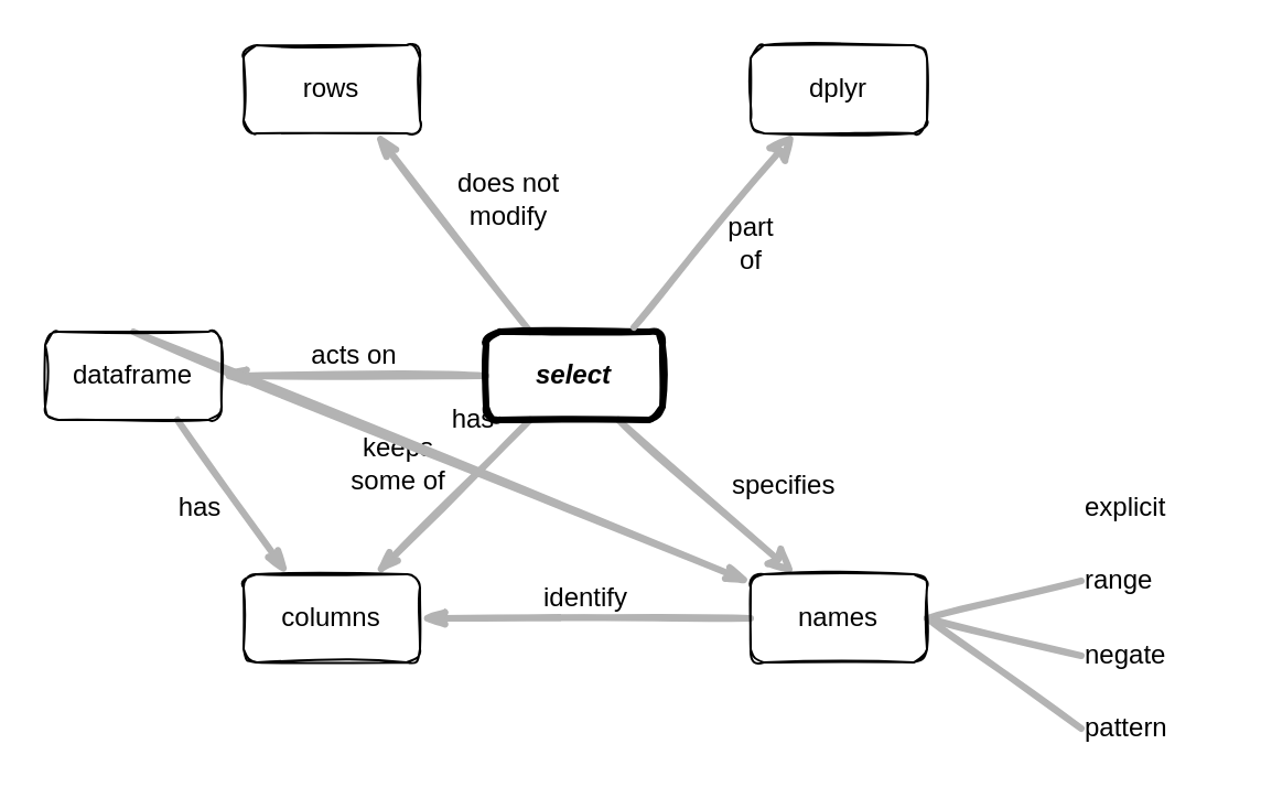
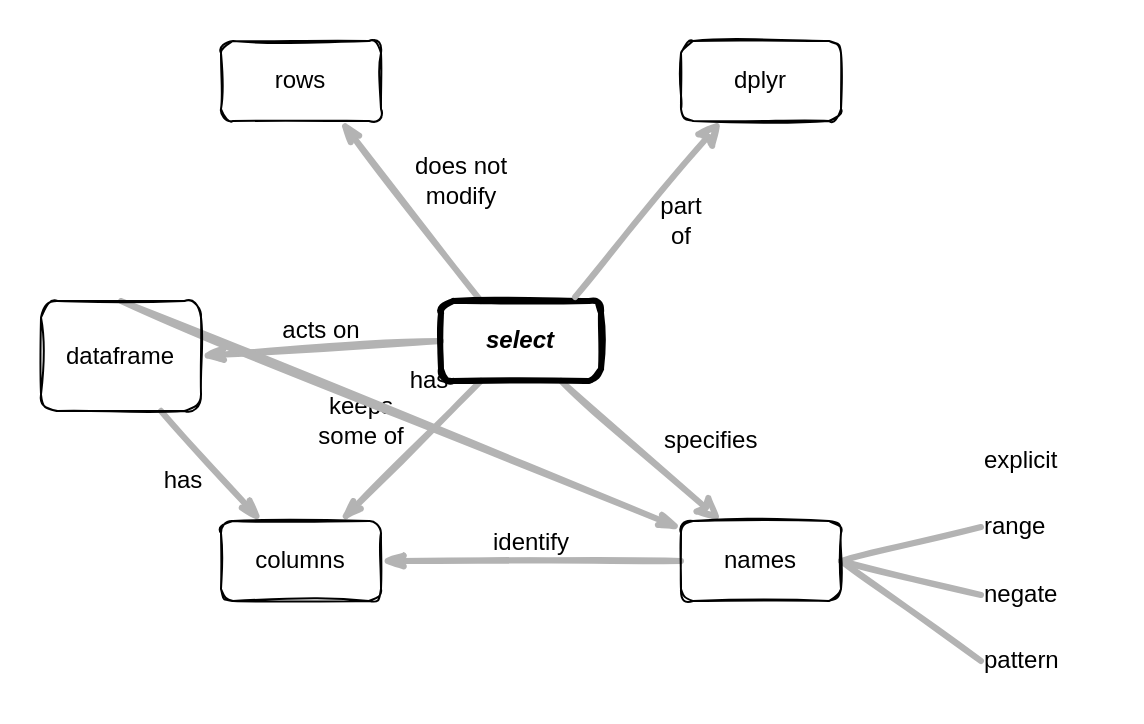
- <mxCell id="8" value="dataframe" style="rounded=1;whiteSpace=wrap;html=1;fontSize=12;fontFamily=Helvetica;fillColor=none;sketch=1;labelBackgroundColor=none;" parent="1" vertex="1"><mxGeometry x="20" y="150" width="80" height="40" as="geometry" /></mxCell>
+ <mxCell id="8" value="dataframe" style="rounded=1;whiteSpace=wrap;html=1;fontSize=12;fontFamily=Helvetica;fillColor=none;sketch=1;labelBackgroundColor=none;" parent="1" vertex="1"><mxGeometry x="20" y="150" width="80" height="55" as="geometry" /></mxCell>
